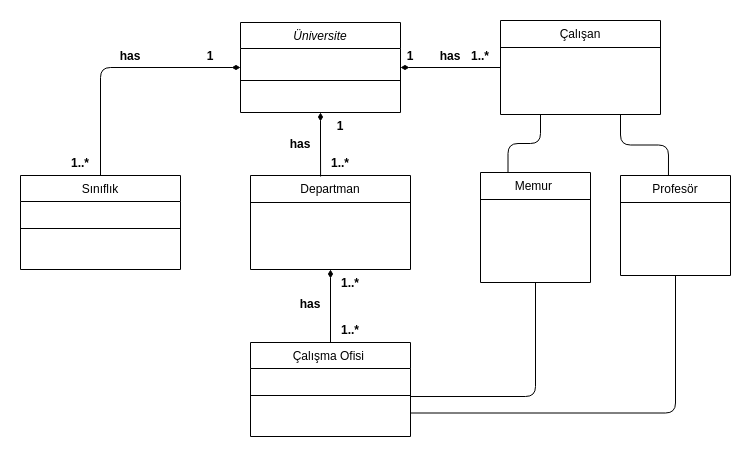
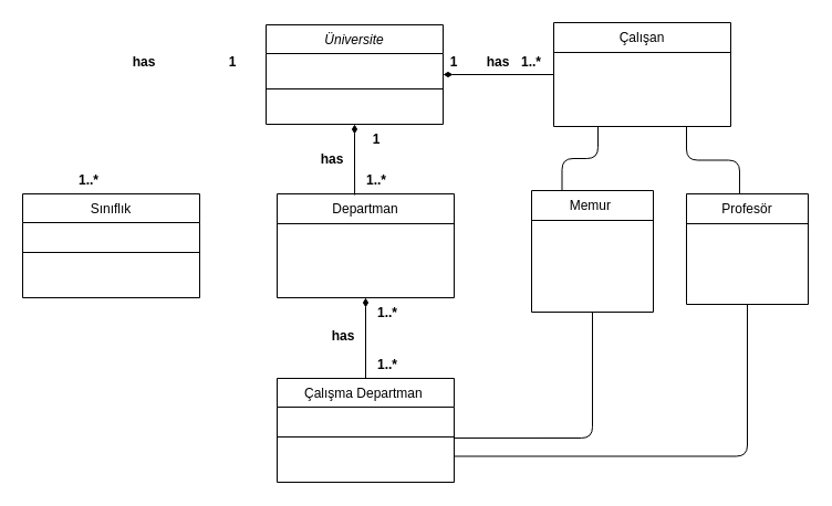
- <mxCell id="2" style="edgeStyle=orthogonalEdgeStyle;rounded=1;sketch=0;orthogonalLoop=1;jettySize=auto;html=1;exitX=0;exitY=0.5;exitDx=0;exitDy=0;startArrow=diamondThin;startFill=1;elbow=vertical;entryX=0.5;entryY=0;entryDx=0;entryDy=0;endArrow=none;endFill=0;" edge="1" parent="1" source="5" target="7"><mxGeometry relative="1" as="geometry"><mxPoint x="170" y="67" as="targetPoint" /></mxGeometry></mxCell>
- <mxCell id="10" value="Çalışma Ofisi " style="swimlane;fontStyle=0;align=center;verticalAlign=top;childLayout=stackLayout;horizontal=1;startSize=26;horizontalStack=0;resizeParent=1;resizeLast=0;collapsible=1;marginBottom=0;rounded=0;shadow=0;strokeWidth=1;" vertex="1" parent="1"><mxGeometry x="250" y="342" width="160" height="94" as="geometry"><mxRectangle x="10" y="150" width="160" height="26" as="alternateBounds" /></mxGeometry></mxCell>
+ <mxCell id="10" value="Çalışma Departman " style="swimlane;fontStyle=0;align=center;verticalAlign=top;childLayout=stackLayout;horizontal=1;startSize=26;horizontalStack=0;resizeParent=1;resizeLast=0;collapsible=1;marginBottom=0;rounded=0;shadow=0;strokeWidth=1;" vertex="1" parent="1"><mxGeometry x="250" y="342" width="160" height="94" as="geometry"><mxRectangle x="10" y="150" width="160" height="26" as="alternateBounds" /></mxGeometry></mxCell>
